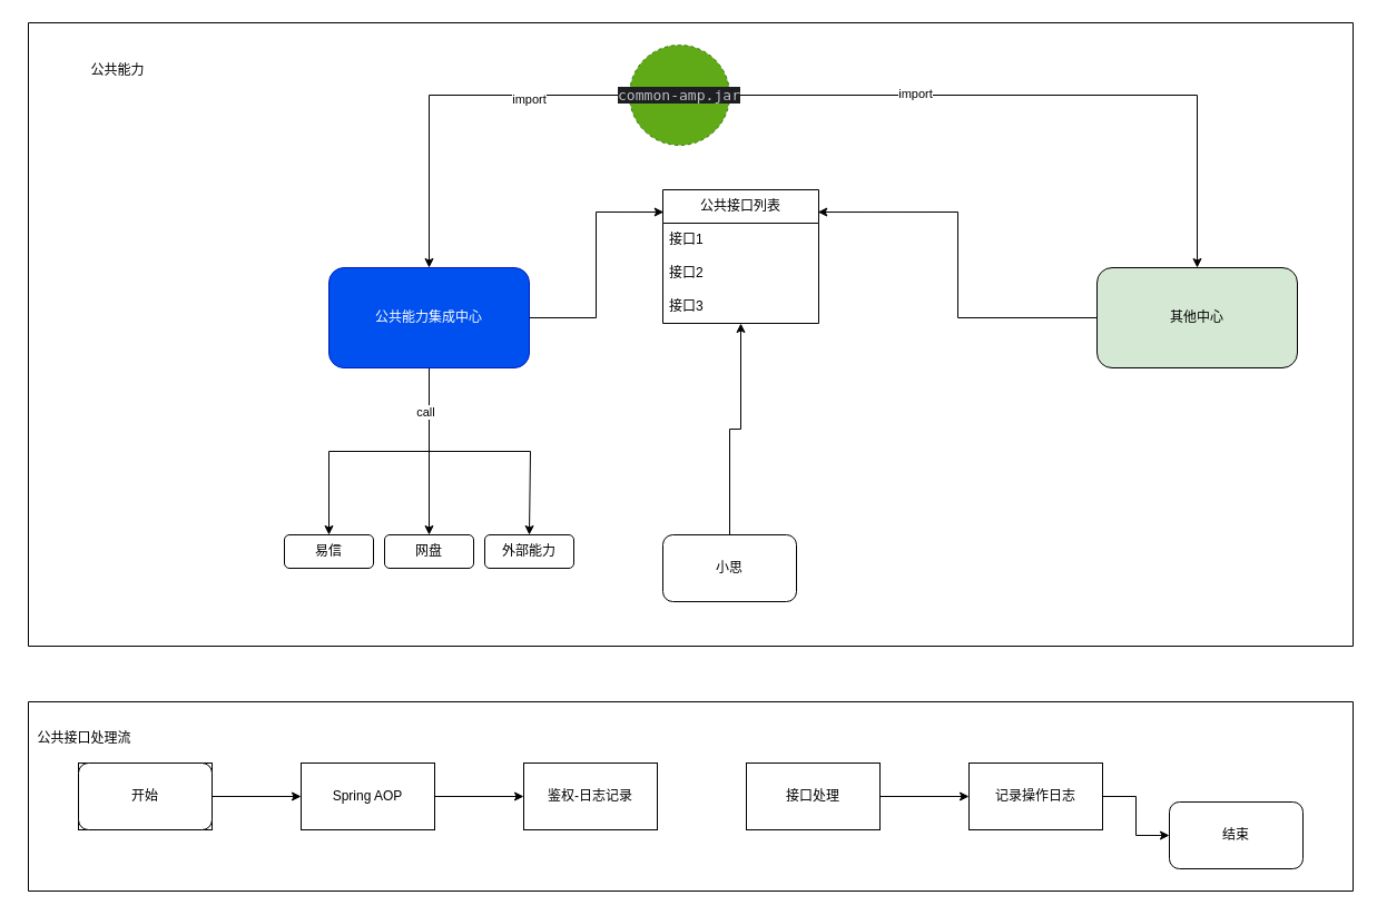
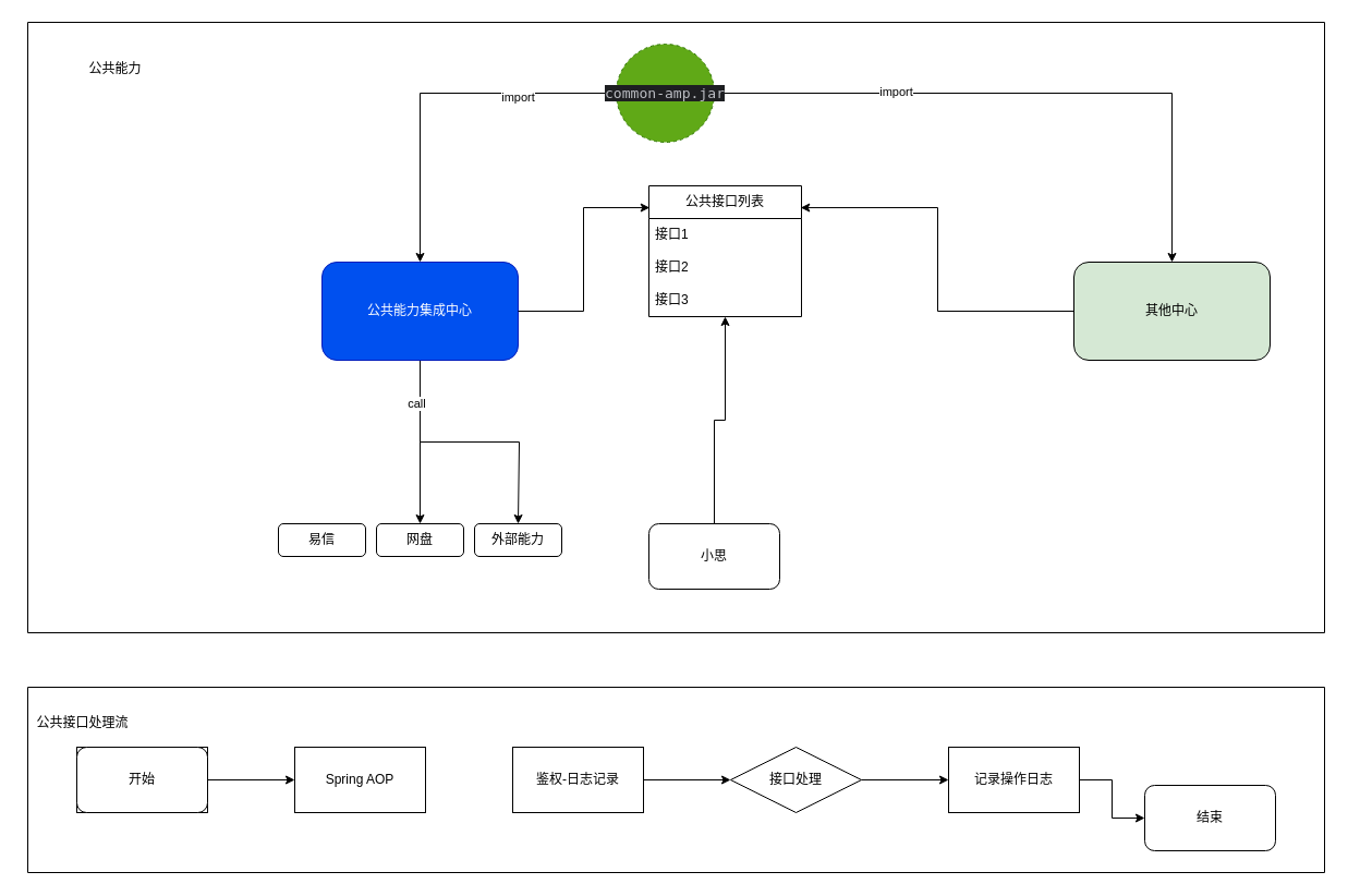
- <mxCell id="2" value="" style="edgeStyle=orthogonalEdgeStyle;rounded=0;orthogonalLoop=1;jettySize=auto;html=1;" parent="1" source="6" target="13" edge="1"><mxGeometry relative="1" as="geometry" /></mxCell>
- <mxCell id="29" value="" style="edgeStyle=orthogonalEdgeStyle;rounded=0;orthogonalLoop=1;jettySize=auto;html=1;" edge="1" parent="26" source="30" target="32"><mxGeometry relative="1" as="geometry" /></mxCell>
+ <mxCell id="31" value="" style="edgeStyle=orthogonalEdgeStyle;rounded=0;orthogonalLoop=1;jettySize=auto;html=1;" edge="1" parent="26" source="32" target="34"><mxGeometry relative="1" as="geometry" /></mxCell>
- <mxCell id="34" value="接口处理" style="whiteSpace=wrap;html=1;rounded=0;" vertex="1" parent="26"><mxGeometry x="645" y="55" width="120" height="60" as="geometry" /></mxCell>
+ <mxCell id="34" value="接口处理" style="rhombus;whiteSpace=wrap;html=1;" vertex="1" parent="26"><mxGeometry x="645" y="55" width="120" height="60" as="geometry" /></mxCell>
